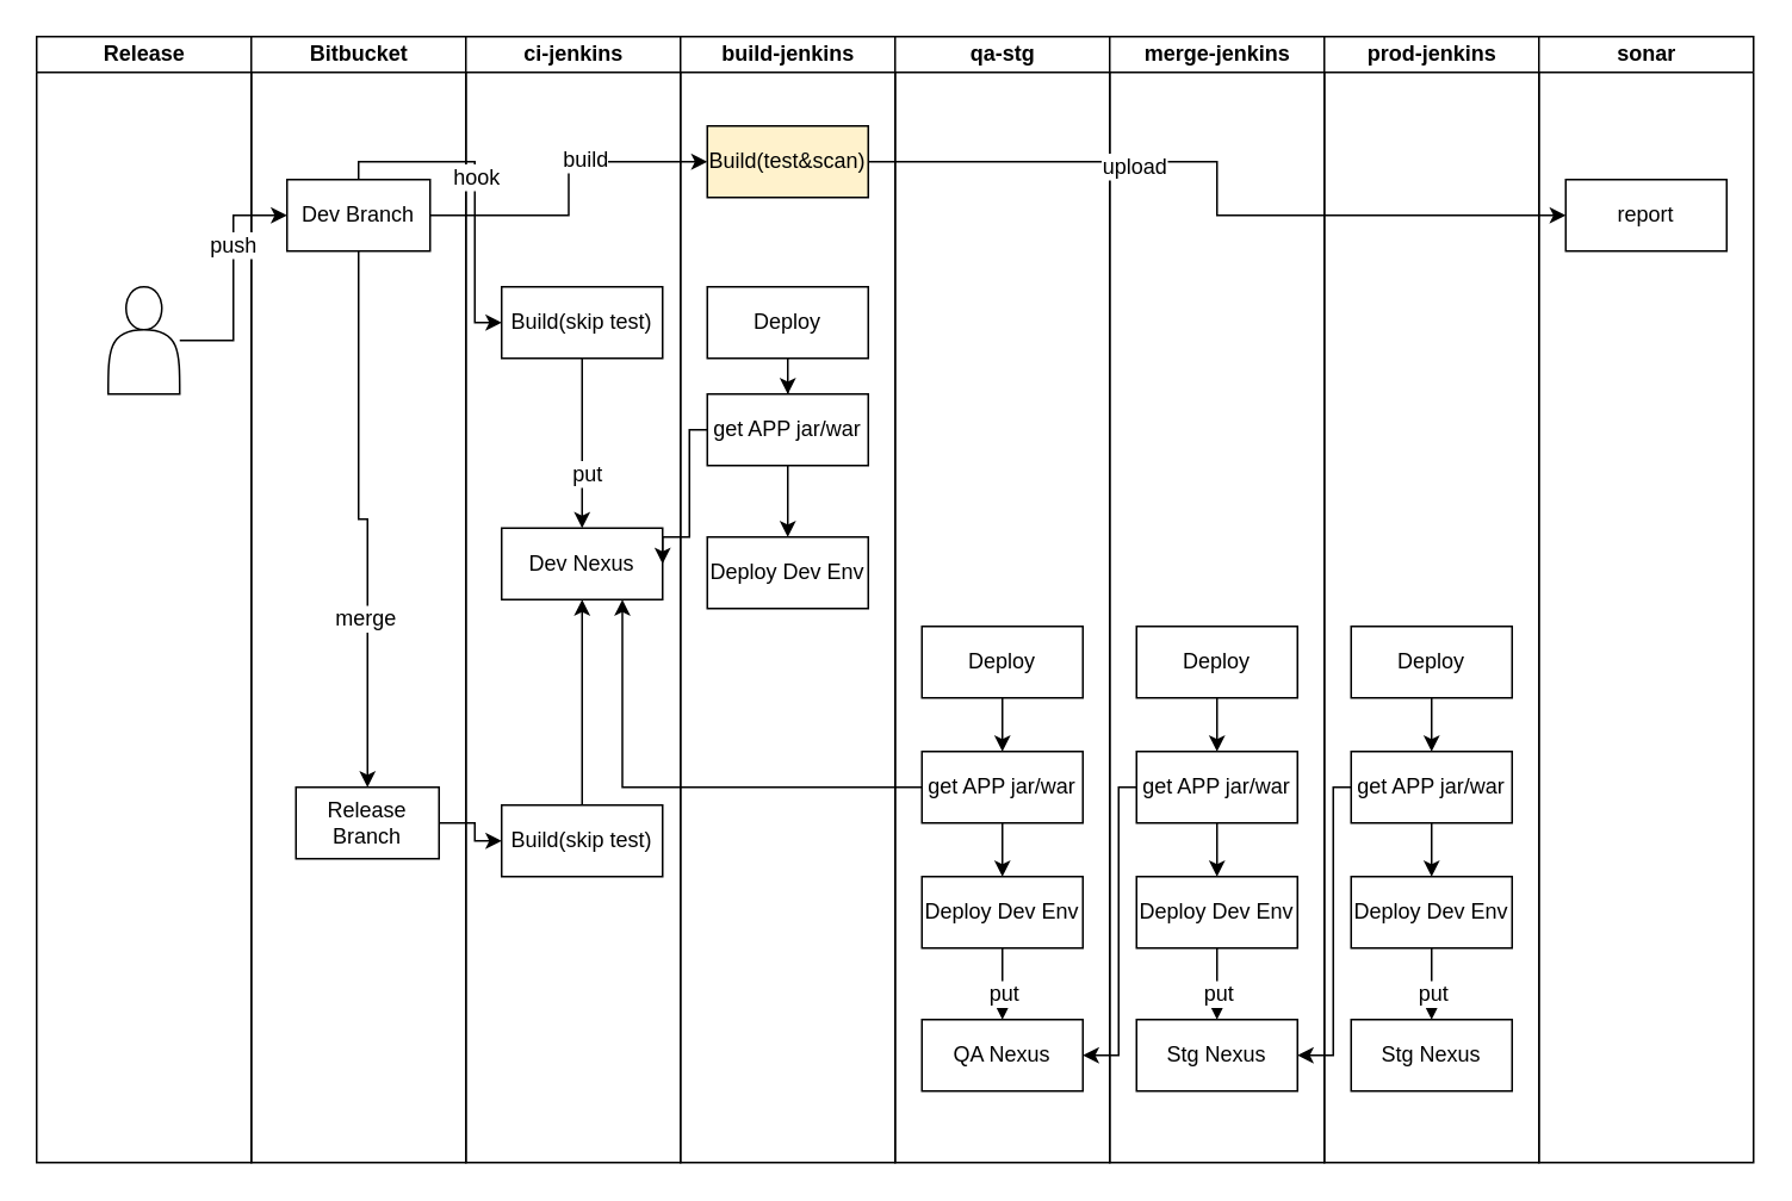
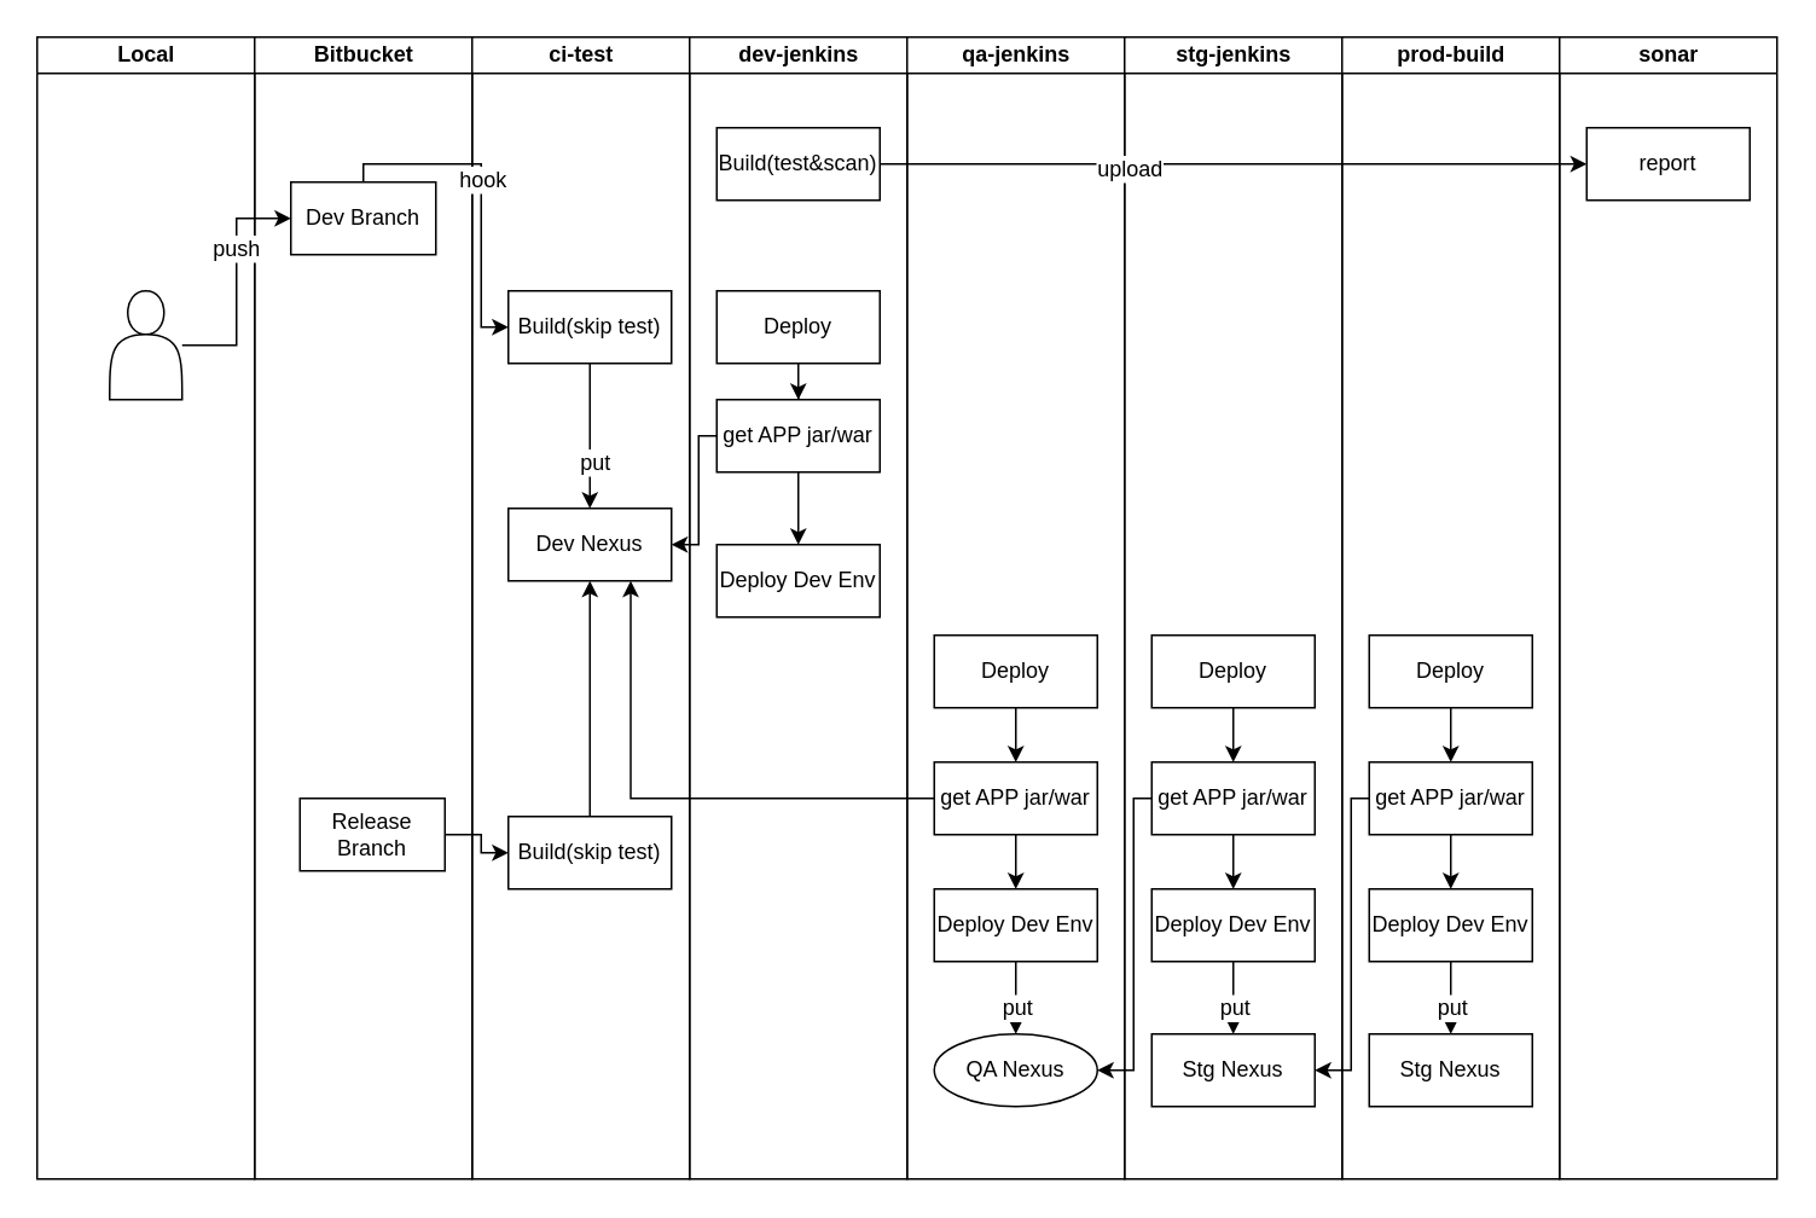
- <mxCell id="2" value="Release" style="swimlane;html=1;startSize=20;" vertex="1" parent="1"><mxGeometry x="20" y="20" width="120" height="630" as="geometry"><mxRectangle y="20" width="70" height="1260" as="alternateBounds" /></mxGeometry></mxCell>
+ <mxCell id="2" value="Local" style="swimlane;html=1;startSize=20;" vertex="1" parent="1"><mxGeometry x="20" y="20" width="120" height="630" as="geometry"><mxRectangle y="20" width="70" height="1260" as="alternateBounds" /></mxGeometry></mxCell>
- <mxCell id="9" value="ci-jenkins" style="swimlane;html=1;startSize=20;" vertex="1" parent="1"><mxGeometry x="260" y="20" width="120" height="630" as="geometry" /></mxCell>
+ <mxCell id="9" value="ci-test" style="swimlane;html=1;startSize=20;" vertex="1" parent="1"><mxGeometry x="260" y="20" width="120" height="630" as="geometry" /></mxCell>
- <mxCell id="16" value="build-jenkins" style="swimlane;html=1;startSize=20;" vertex="1" parent="1"><mxGeometry x="380" y="20" width="120" height="630" as="geometry"><mxRectangle y="20" width="70" height="1260" as="alternateBounds" /></mxGeometry></mxCell>
+ <mxCell id="16" value="dev-jenkins" style="swimlane;html=1;startSize=20;" vertex="1" parent="1"><mxGeometry x="380" y="20" width="120" height="630" as="geometry"><mxRectangle y="20" width="70" height="1260" as="alternateBounds" /></mxGeometry></mxCell>
- <mxCell id="23" value="qa-stg" style="swimlane;html=1;startSize=20;" vertex="1" parent="1"><mxGeometry x="500" y="20" width="120" height="630" as="geometry" /></mxCell>
+ <mxCell id="23" value="qa-jenkins" style="swimlane;html=1;startSize=20;" vertex="1" parent="1"><mxGeometry x="500" y="20" width="120" height="630" as="geometry" /></mxCell>
- <mxCell id="32" value="merge-jenkins" style="swimlane;html=1;startSize=20;" vertex="1" parent="1"><mxGeometry x="620" y="20" width="120" height="630" as="geometry" /></mxCell>
+ <mxCell id="32" value="stg-jenkins" style="swimlane;html=1;startSize=20;" vertex="1" parent="1"><mxGeometry x="620" y="20" width="120" height="630" as="geometry" /></mxCell>
- <mxCell id="41" value="prod-jenkins" style="swimlane;html=1;startSize=20;" vertex="1" parent="1"><mxGeometry x="740" y="20" width="120" height="630" as="geometry" /></mxCell>
+ <mxCell id="41" value="prod-build" style="swimlane;html=1;startSize=20;" vertex="1" parent="1"><mxGeometry x="740" y="20" width="120" height="630" as="geometry" /></mxCell>
- <mxCell id="17" value="Build(test&amp;amp;scan)" style="rounded=0;whiteSpace=wrap;html=1;fillColor=#fff2cc;" vertex="1" parent="16"><mxGeometry x="15" y="50" width="90" height="40" as="geometry" /></mxCell>
+ <mxCell id="17" value="Build(test&amp;amp;scan)" style="rounded=0;whiteSpace=wrap;html=1;" vertex="1" parent="16"><mxGeometry x="15" y="50" width="90" height="40" as="geometry" /></mxCell>
- <mxCell id="54" style="edgeStyle=orthogonalEdgeStyle;rounded=0;orthogonalLoop=1;jettySize=auto;html=1;" edge="1" parent="1" source="7" target="17"><mxGeometry relative="1" as="geometry" /></mxCell>
- <mxCell id="55" value="build" style="text;html=1;resizable=0;points=[];align=center;verticalAlign=middle;labelBackgroundColor=#ffffff;" vertex="1" connectable="0" parent="54"><mxGeometry x="0.252" y="2" relative="1" as="geometry"><mxPoint as="offset" /></mxGeometry></mxCell>
- <mxCell id="66" value="report" style="rounded=0;whiteSpace=wrap;html=1;" vertex="1" parent="61"><mxGeometry x="15" y="80" width="90" height="40" as="geometry" /></mxCell>
+ <mxCell id="66" value="report" style="rounded=0;whiteSpace=wrap;html=1;" vertex="1" parent="61"><mxGeometry x="15" y="50" width="90" height="40" as="geometry" /></mxCell>
- <mxCell id="5" style="edgeStyle=orthogonalEdgeStyle;rounded=0;orthogonalLoop=1;jettySize=auto;html=1;" edge="1" parent="4" source="7" target="8"><mxGeometry relative="1" as="geometry" /></mxCell>
- <mxCell id="6" value="merge" style="text;html=1;resizable=0;points=[];align=center;verticalAlign=middle;labelBackgroundColor=#ffffff;" vertex="1" connectable="0" parent="5"><mxGeometry x="0.377" y="-2" relative="1" as="geometry"><mxPoint as="offset" /></mxGeometry></mxCell>
- <mxCell id="13" value="Dev Nexus" style="rounded=0;whiteSpace=wrap;html=1;" vertex="1" parent="9"><mxGeometry x="20" y="275" width="90" height="40" as="geometry" /></mxCell>
+ <mxCell id="13" value="Dev Nexus" style="rounded=0;whiteSpace=wrap;html=1;" vertex="1" parent="9"><mxGeometry x="20" y="260" width="90" height="40" as="geometry" /></mxCell>
- <mxCell id="31" value="QA Nexus" style="rounded=0;whiteSpace=wrap;html=1;" vertex="1" parent="23"><mxGeometry x="15" y="550" width="90" height="40" as="geometry" /></mxCell>
+ <mxCell id="31" value="QA Nexus" style="ellipse;whiteSpace=wrap;html=1;" vertex="1" parent="23"><mxGeometry x="15" y="550" width="90" height="40" as="geometry" /></mxCell>
